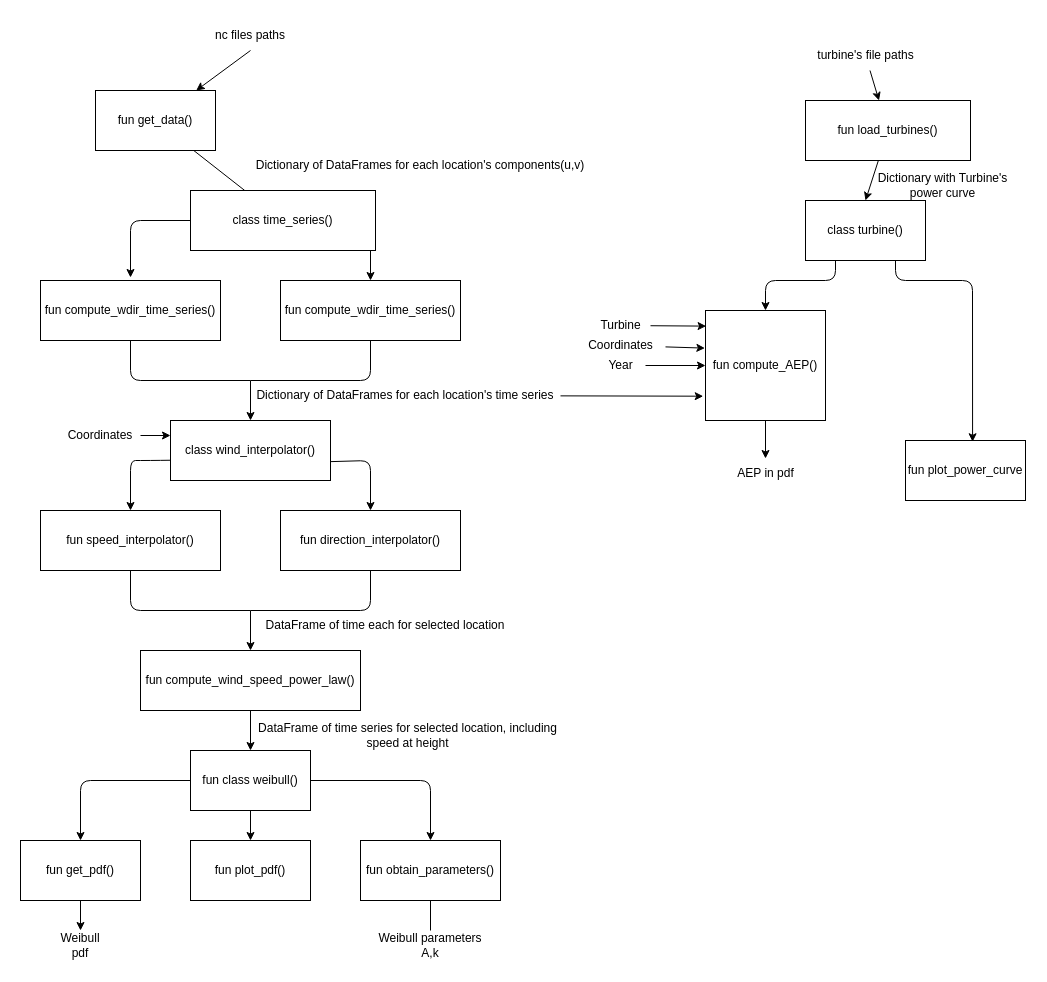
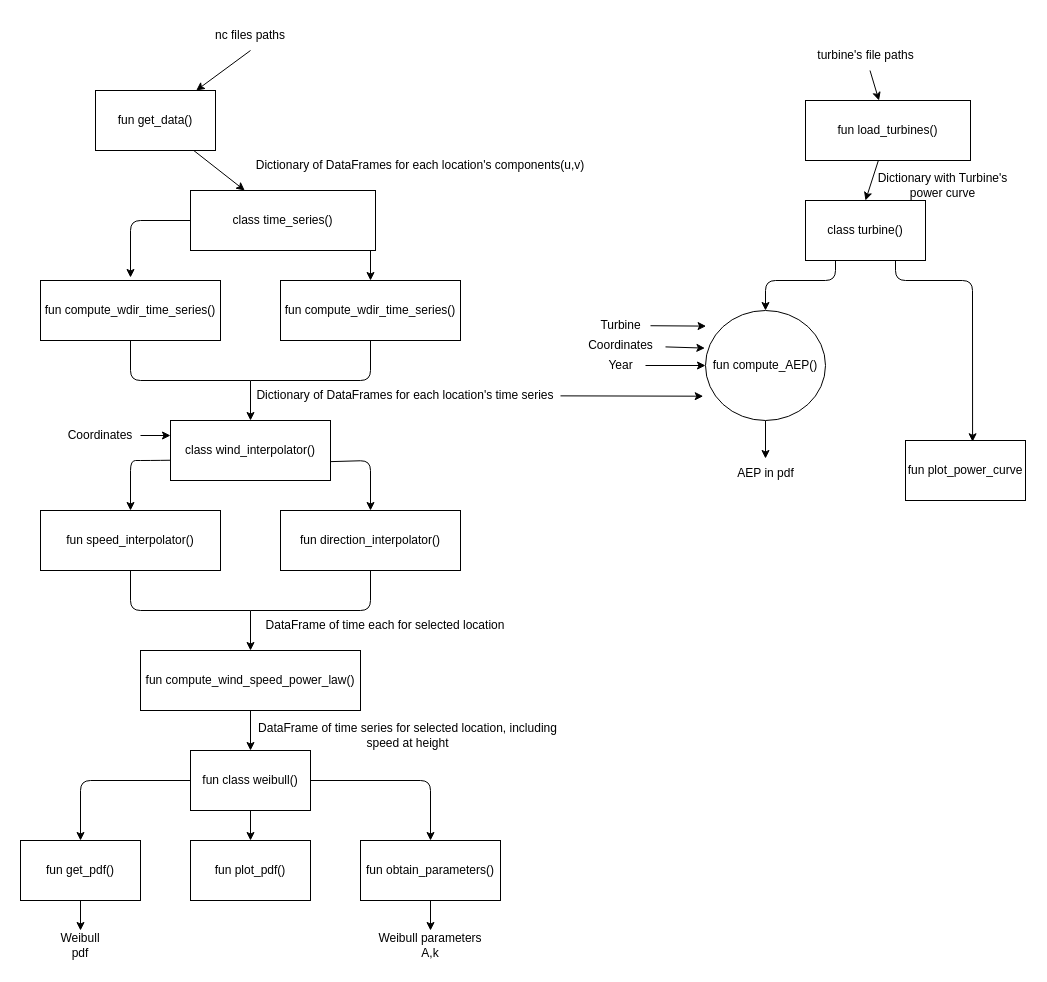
- <mxCell id="3" value="" style="edgeStyle=none;html=1;endArrow=none;" parent="1" source="4" target="6" edge="1"><mxGeometry relative="1" as="geometry" /></mxCell>
+ <mxCell id="3" value="" style="edgeStyle=none;html=1;" parent="1" source="4" target="6" edge="1"><mxGeometry relative="1" as="geometry" /></mxCell>
- <mxCell id="48" value="fun compute_AEP()" style="whiteSpace=wrap;html=1;" parent="1" vertex="1"><mxGeometry x="705" y="310" width="120" height="110" as="geometry" /></mxCell>
+ <mxCell id="48" value="fun compute_AEP()" style="ellipse;whiteSpace=wrap;html=1;" parent="1" vertex="1"><mxGeometry x="705" y="310" width="120" height="110" as="geometry" /></mxCell>
- <mxCell id="35" value="" style="edgeStyle=none;html=1;endArrow=none;" parent="1" source="36" target="37" edge="1"><mxGeometry relative="1" as="geometry" /></mxCell>
+ <mxCell id="35" value="" style="edgeStyle=none;html=1;" parent="1" source="36" target="37" edge="1"><mxGeometry relative="1" as="geometry" /></mxCell>
